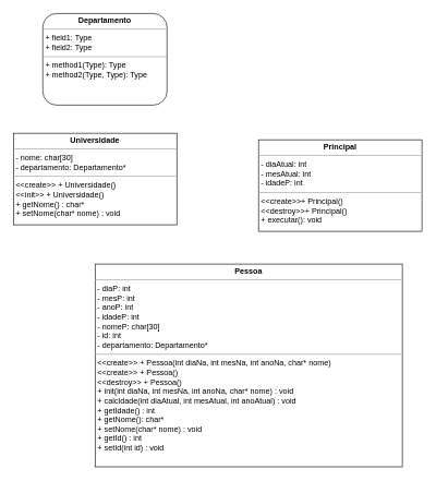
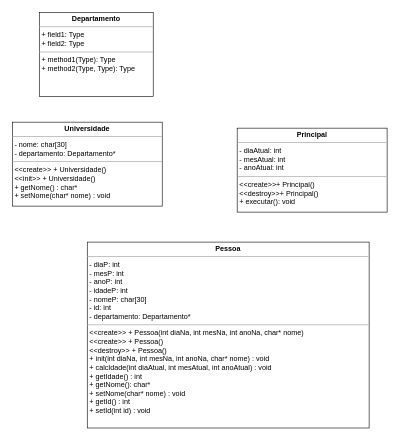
- <mxCell id="2" value="&lt;p style=&quot;margin: 0px ; margin-top: 4px ; text-align: center&quot;&gt;&lt;b&gt;Departamento&lt;/b&gt;&lt;/p&gt;&lt;hr size=&quot;1&quot;&gt;&lt;p style=&quot;margin: 0px ; margin-left: 4px&quot;&gt;+ field1: Type&lt;br&gt;+ field2: Type&lt;/p&gt;&lt;hr size=&quot;1&quot;&gt;&lt;p style=&quot;margin: 0px ; margin-left: 4px&quot;&gt;+ method1(Type): Type&lt;br&gt;+ method2(Type, Type): Type&lt;/p&gt;" style="verticalAlign=top;align=left;overflow=fill;fontSize=12;fontFamily=Helvetica;html=1;shadow=0;comic=0;labelBackgroundColor=none;strokeColor=#000000;strokeWidth=1;fillColor=#ffffff;rounded=1;" parent="1" vertex="1"><mxGeometry x="65" y="20" width="190" height="140" as="geometry" /></mxCell>
+ <mxCell id="2" value="&lt;p style=&quot;margin: 0px ; margin-top: 4px ; text-align: center&quot;&gt;&lt;b&gt;Departamento&lt;/b&gt;&lt;/p&gt;&lt;hr size=&quot;1&quot;&gt;&lt;p style=&quot;margin: 0px ; margin-left: 4px&quot;&gt;+ field1: Type&lt;br&gt;+ field2: Type&lt;/p&gt;&lt;hr size=&quot;1&quot;&gt;&lt;p style=&quot;margin: 0px ; margin-left: 4px&quot;&gt;+ method1(Type): Type&lt;br&gt;+ method2(Type, Type): Type&lt;/p&gt;" style="verticalAlign=top;align=left;overflow=fill;fontSize=12;fontFamily=Helvetica;html=1;rounded=0;shadow=0;comic=0;labelBackgroundColor=none;strokeColor=#000000;strokeWidth=1;fillColor=#ffffff;" parent="1" vertex="1"><mxGeometry x="65" y="20" width="190" height="140" as="geometry" /></mxCell>
- <mxCell id="5" value="&lt;p style=&quot;margin: 0px ; margin-top: 4px ; text-align: center&quot;&gt;&lt;b&gt;Principal&lt;/b&gt;&lt;/p&gt;&lt;hr size=&quot;1&quot;&gt;&lt;p style=&quot;margin: 0px ; margin-left: 4px&quot;&gt;- diaAtual: int&lt;/p&gt;&lt;p style=&quot;margin: 0px ; margin-left: 4px&quot;&gt;- mesAtual: int&lt;/p&gt;&lt;p style=&quot;margin: 0px ; margin-left: 4px&quot;&gt;- idadeP: int&lt;br&gt;&lt;/p&gt;&lt;hr size=&quot;1&quot;&gt;&lt;p style=&quot;margin: 0px ; margin-left: 4px&quot;&gt;&amp;lt;&amp;lt;create&amp;gt;&amp;gt;+ Principal()&lt;br&gt;&amp;lt;&amp;lt;destroy&amp;gt;&amp;gt;+ Principal()&lt;/p&gt;&lt;p style=&quot;margin: 0px ; margin-left: 4px&quot;&gt;+ executar(): void&lt;br&gt;&lt;/p&gt;" style="verticalAlign=top;align=left;overflow=fill;fontSize=12;fontFamily=Helvetica;html=1;rounded=0;shadow=0;comic=0;labelBackgroundColor=none;strokeColor=#000000;strokeWidth=1;fillColor=#ffffff;" vertex="1" parent="1"><mxGeometry x="395" y="213" width="250" height="140" as="geometry" /></mxCell>
+ <mxCell id="5" value="&lt;p style=&quot;margin: 0px ; margin-top: 4px ; text-align: center&quot;&gt;&lt;b&gt;Principal&lt;/b&gt;&lt;/p&gt;&lt;hr size=&quot;1&quot;&gt;&lt;p style=&quot;margin: 0px ; margin-left: 4px&quot;&gt;- diaAtual: int&lt;/p&gt;&lt;p style=&quot;margin: 0px ; margin-left: 4px&quot;&gt;- mesAtual: int&lt;/p&gt;&lt;p style=&quot;margin: 0px ; margin-left: 4px&quot;&gt;- anoAtual: int&lt;br&gt;&lt;/p&gt;&lt;hr size=&quot;1&quot;&gt;&lt;p style=&quot;margin: 0px ; margin-left: 4px&quot;&gt;&amp;lt;&amp;lt;create&amp;gt;&amp;gt;+ Principal()&lt;br&gt;&amp;lt;&amp;lt;destroy&amp;gt;&amp;gt;+ Principal()&lt;/p&gt;&lt;p style=&quot;margin: 0px ; margin-left: 4px&quot;&gt;+ executar(): void&lt;br&gt;&lt;/p&gt;" style="verticalAlign=top;align=left;overflow=fill;fontSize=12;fontFamily=Helvetica;html=1;rounded=0;shadow=0;comic=0;labelBackgroundColor=none;strokeColor=#000000;strokeWidth=1;fillColor=#ffffff;" vertex="1" parent="1"><mxGeometry x="395" y="213" width="250" height="140" as="geometry" /></mxCell>
